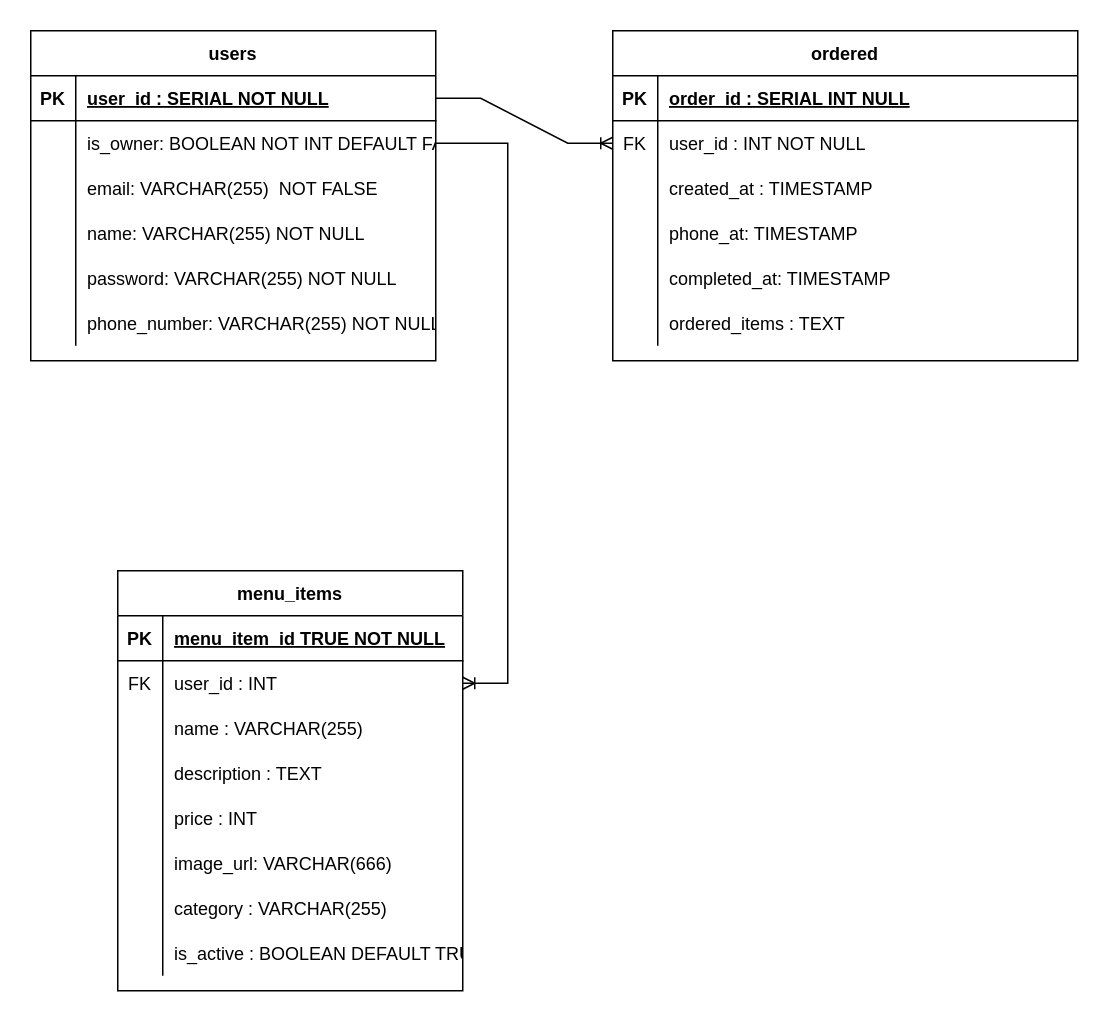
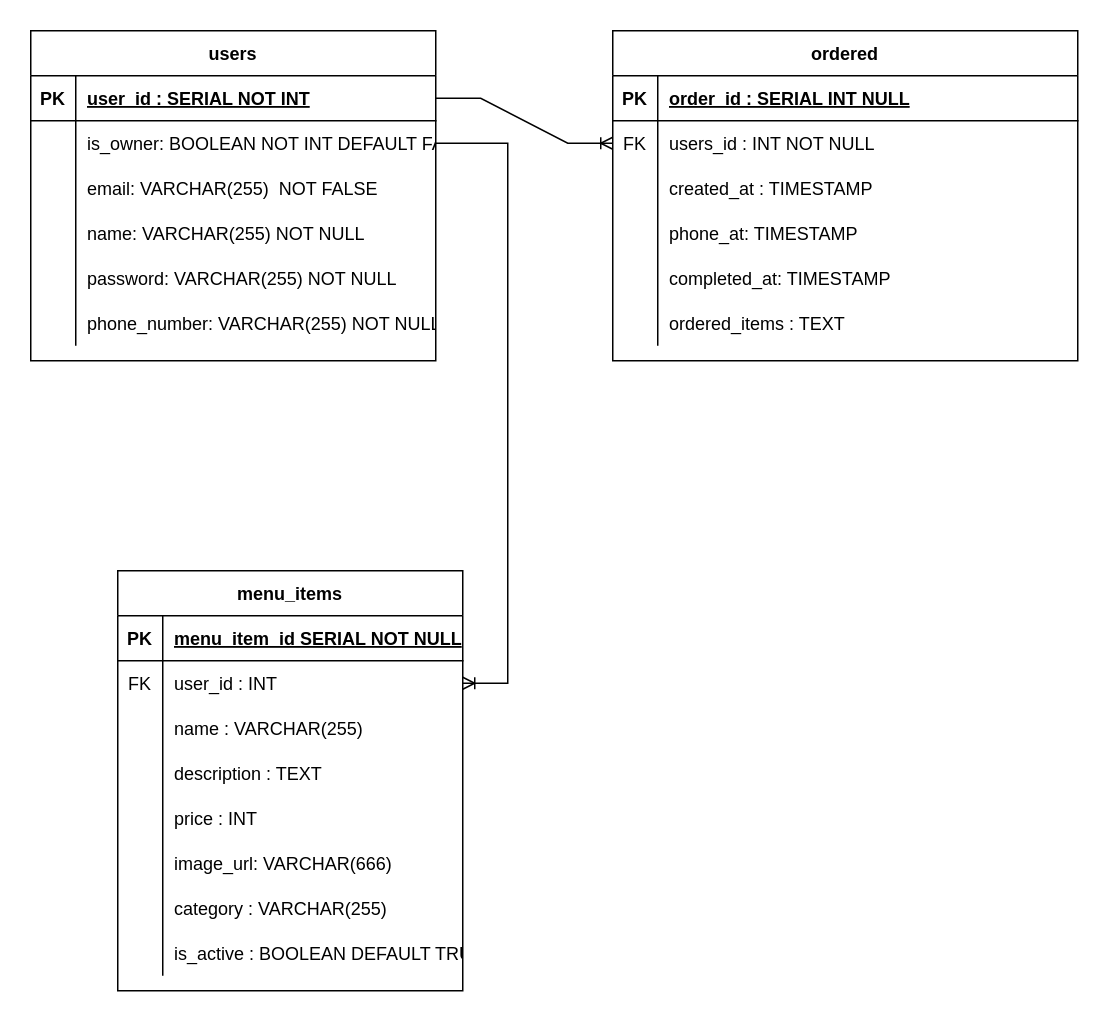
- <mxCell id="5" value="user_id : SERIAL NOT NULL" style="shape=partialRectangle;connectable=0;fillColor=none;top=0;left=0;bottom=0;right=0;align=left;spacingLeft=6;fontStyle=5;overflow=hidden;" vertex="1" parent="3"><mxGeometry x="30" width="240" height="30" as="geometry"><mxRectangle width="240" height="30" as="alternateBounds" /></mxGeometry></mxCell>
+ <mxCell id="5" value="user_id : SERIAL NOT INT" style="shape=partialRectangle;connectable=0;fillColor=none;top=0;left=0;bottom=0;right=0;align=left;spacingLeft=6;fontStyle=5;overflow=hidden;" vertex="1" parent="3"><mxGeometry x="30" width="240" height="30" as="geometry"><mxRectangle width="240" height="30" as="alternateBounds" /></mxGeometry></mxCell>
- <mxCell id="52" value="user_id : INT NOT NULL" style="shape=partialRectangle;connectable=0;fillColor=none;top=0;left=0;bottom=0;right=0;align=left;spacingLeft=6;overflow=hidden;" vertex="1" parent="50"><mxGeometry x="30" width="280" height="30" as="geometry"><mxRectangle width="280" height="30" as="alternateBounds" /></mxGeometry></mxCell>
+ <mxCell id="52" value="users_id : INT NOT NULL" style="shape=partialRectangle;connectable=0;fillColor=none;top=0;left=0;bottom=0;right=0;align=left;spacingLeft=6;overflow=hidden;" vertex="1" parent="50"><mxGeometry x="30" width="280" height="30" as="geometry"><mxRectangle width="280" height="30" as="alternateBounds" /></mxGeometry></mxCell>
- <mxCell id="24" value="menu_item_id TRUE NOT NULL" style="shape=partialRectangle;connectable=0;fillColor=none;top=0;left=0;bottom=0;right=0;align=left;spacingLeft=6;fontStyle=5;overflow=hidden;" vertex="1" parent="22"><mxGeometry x="30" width="200" height="30" as="geometry"><mxRectangle width="200" height="30" as="alternateBounds" /></mxGeometry></mxCell>
+ <mxCell id="24" value="menu_item_id SERIAL NOT NULL" style="shape=partialRectangle;connectable=0;fillColor=none;top=0;left=0;bottom=0;right=0;align=left;spacingLeft=6;fontStyle=5;overflow=hidden;" vertex="1" parent="22"><mxGeometry x="30" width="200" height="30" as="geometry"><mxRectangle width="200" height="30" as="alternateBounds" /></mxGeometry></mxCell>
